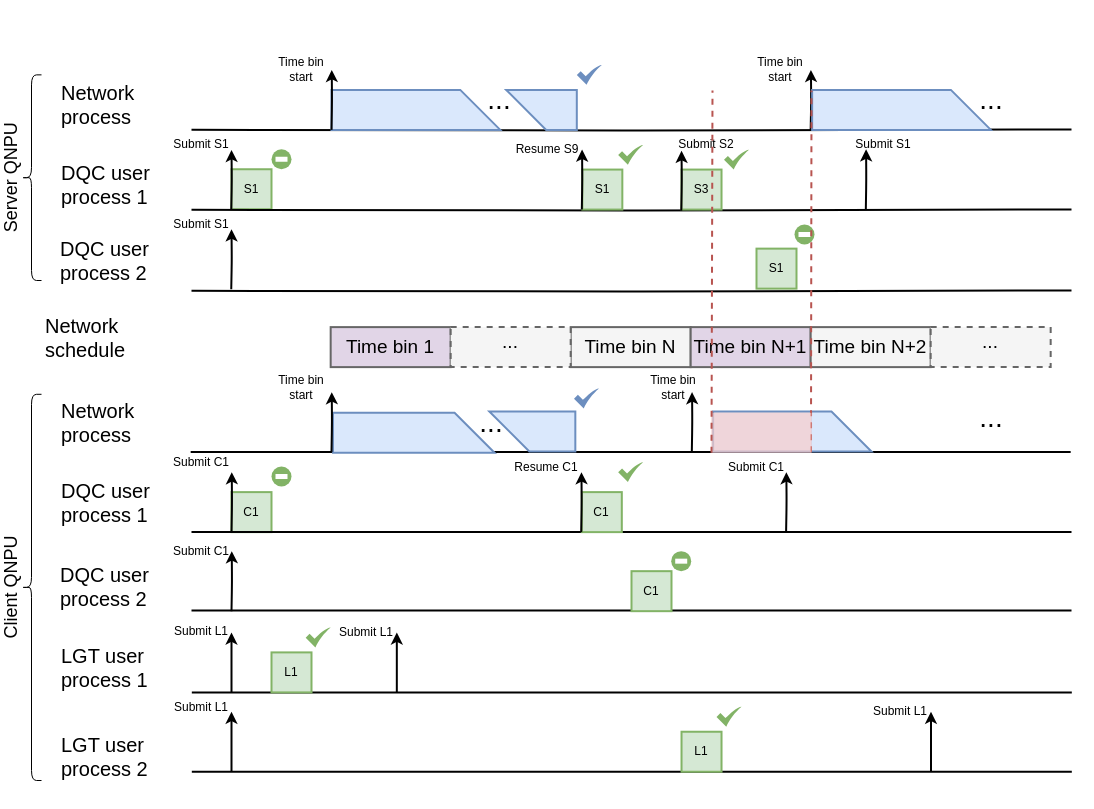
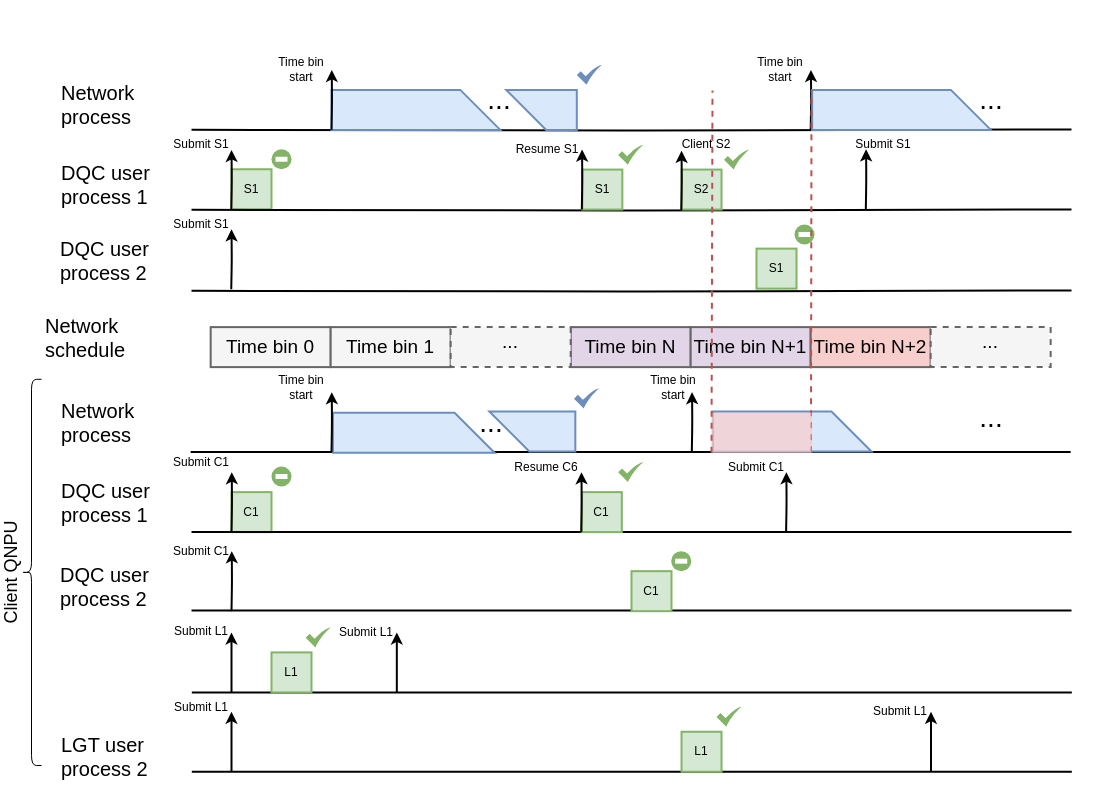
- <mxCell id="56" value="Submit S2" style="text;html=1;align=center;verticalAlign=middle;whiteSpace=wrap;rounded=0;" parent="1" vertex="1"><mxGeometry x="675.32" y="129.37" width="60" height="30" as="geometry" /></mxCell>
+ <mxCell id="56" value="Client S2" style="text;html=1;align=center;verticalAlign=middle;whiteSpace=wrap;rounded=0;" parent="1" vertex="1"><mxGeometry x="675.32" y="129.37" width="60" height="30" as="geometry" /></mxCell>
- <mxCell id="54" value="Resume S9" style="text;html=1;align=center;verticalAlign=middle;whiteSpace=wrap;rounded=0;" parent="1" vertex="1"><mxGeometry x="510.83" y="134.37" width="70" height="30" as="geometry" /></mxCell>
+ <mxCell id="54" value="Resume S1" style="text;html=1;align=center;verticalAlign=middle;whiteSpace=wrap;rounded=0;" parent="1" vertex="1"><mxGeometry x="510.83" y="134.37" width="70" height="30" as="geometry" /></mxCell>
- <mxCell id="75" value="Server QNPU" style="shape=curlyBracket;whiteSpace=wrap;html=1;rounded=1;labelPosition=left;verticalLabelPosition=middle;align=center;verticalAlign=middle;horizontal=0;fontSize=18;" parent="1" vertex="1"><mxGeometry x="20" y="74.37" width="20" height="205.63" as="geometry" /></mxCell>
- <mxCell id="57" value="S3" style="rounded=0;whiteSpace=wrap;html=1;strokeWidth=2;fillColor=#d5e8d4;strokeColor=#82b366;" parent="1" vertex="1"><mxGeometry x="680.03" y="169.07" width="40" height="40" as="geometry" /></mxCell>
+ <mxCell id="57" value="S2" style="rounded=0;whiteSpace=wrap;html=1;strokeWidth=2;fillColor=#d5e8d4;strokeColor=#82b366;" parent="1" vertex="1"><mxGeometry x="680.03" y="169.07" width="40" height="40" as="geometry" /></mxCell>
+ <mxCell id="3" value="Time bin 0" style="rounded=0;whiteSpace=wrap;html=1;strokeWidth=2;fillColor=#f5f5f5;strokeColor=#666666;fontFamily=Helvetica;fontSize=19;" parent="1" vertex="1"><mxGeometry x="209.17" y="326.62" width="120" height="40" as="geometry" /></mxCell>
- <mxCell id="4" value="Time bin 1" style="rounded=0;whiteSpace=wrap;html=1;strokeWidth=2;fillColor=#e1d5e7;strokeColor=#666666;fontFamily=Helvetica;fontSize=19;" parent="1" vertex="1"><mxGeometry x="329.17" y="326.62" width="120" height="40" as="geometry" /></mxCell>
+ <mxCell id="4" value="Time bin 1" style="rounded=0;whiteSpace=wrap;html=1;strokeWidth=2;fillColor=#f5f5f5;strokeColor=#666666;fontFamily=Helvetica;fontSize=19;" parent="1" vertex="1"><mxGeometry x="329.17" y="326.62" width="120" height="40" as="geometry" /></mxCell>
- <mxCell id="11" value="Time bin N" style="rounded=0;whiteSpace=wrap;html=1;strokeWidth=2;fillColor=#f5f5f5;strokeColor=#666666;fontFamily=Helvetica;fontSize=19;" parent="1" vertex="1"><mxGeometry x="569.17" y="326.62" width="120" height="40" as="geometry" /></mxCell>
+ <mxCell id="11" value="Time bin N" style="rounded=0;whiteSpace=wrap;html=1;strokeWidth=2;fillColor=#e1d5e7;strokeColor=#666666;fontFamily=Helvetica;fontSize=19;" parent="1" vertex="1"><mxGeometry x="569.17" y="326.62" width="120" height="40" as="geometry" /></mxCell>
- <mxCell id="61" value="Time bin N+2" style="rounded=0;whiteSpace=wrap;html=1;strokeWidth=2;fillColor=#f5f5f5;strokeColor=#666666;fontFamily=Helvetica;fontSize=19;" parent="1" vertex="1"><mxGeometry x="809.17" y="326.62" width="120" height="40" as="geometry" /></mxCell>
+ <mxCell id="61" value="Time bin N+2" style="rounded=0;whiteSpace=wrap;html=1;strokeWidth=2;fillColor=#f8cecc;strokeColor=#666666;fontFamily=Helvetica;fontSize=19;" parent="1" vertex="1"><mxGeometry x="809.17" y="326.62" width="120" height="40" as="geometry" /></mxCell>
- <mxCell id="31" value="Resume C1" style="text;html=1;align=center;verticalAlign=middle;whiteSpace=wrap;rounded=0;" parent="1" vertex="1"><mxGeometry x="509.71" y="451.62" width="70" height="30" as="geometry" /></mxCell>
+ <mxCell id="31" value="Resume C6" style="text;html=1;align=center;verticalAlign=middle;whiteSpace=wrap;rounded=0;" parent="1" vertex="1"><mxGeometry x="509.71" y="451.62" width="70" height="30" as="geometry" /></mxCell>
- <mxCell id="76" value="Client QNPU" style="shape=curlyBracket;whiteSpace=wrap;html=1;rounded=1;labelPosition=left;verticalLabelPosition=middle;align=center;verticalAlign=middle;horizontal=0;fontSize=18;" parent="1" vertex="1"><mxGeometry x="20" y="393.81" width="20" height="386.19" as="geometry" /></mxCell>
+ <mxCell id="76" value="Client QNPU" style="shape=curlyBracket;whiteSpace=wrap;html=1;rounded=1;labelPosition=left;verticalLabelPosition=middle;align=center;verticalAlign=middle;horizontal=0;fontSize=18;" parent="1" vertex="1"><mxGeometry x="20" y="378.81" width="20" height="386.19" as="geometry" /></mxCell>
- <mxCell id="19" value="LGT user process 1" style="text;html=1;strokeColor=none;fillColor=none;align=left;verticalAlign=middle;whiteSpace=wrap;rounded=0;fontSize=20;fontColor=#000000;fontFamily=Helvetica;spacing=0;" parent="1" vertex="1"><mxGeometry x="60.32" y="636.91" width="100" height="60" as="geometry" /></mxCell>
